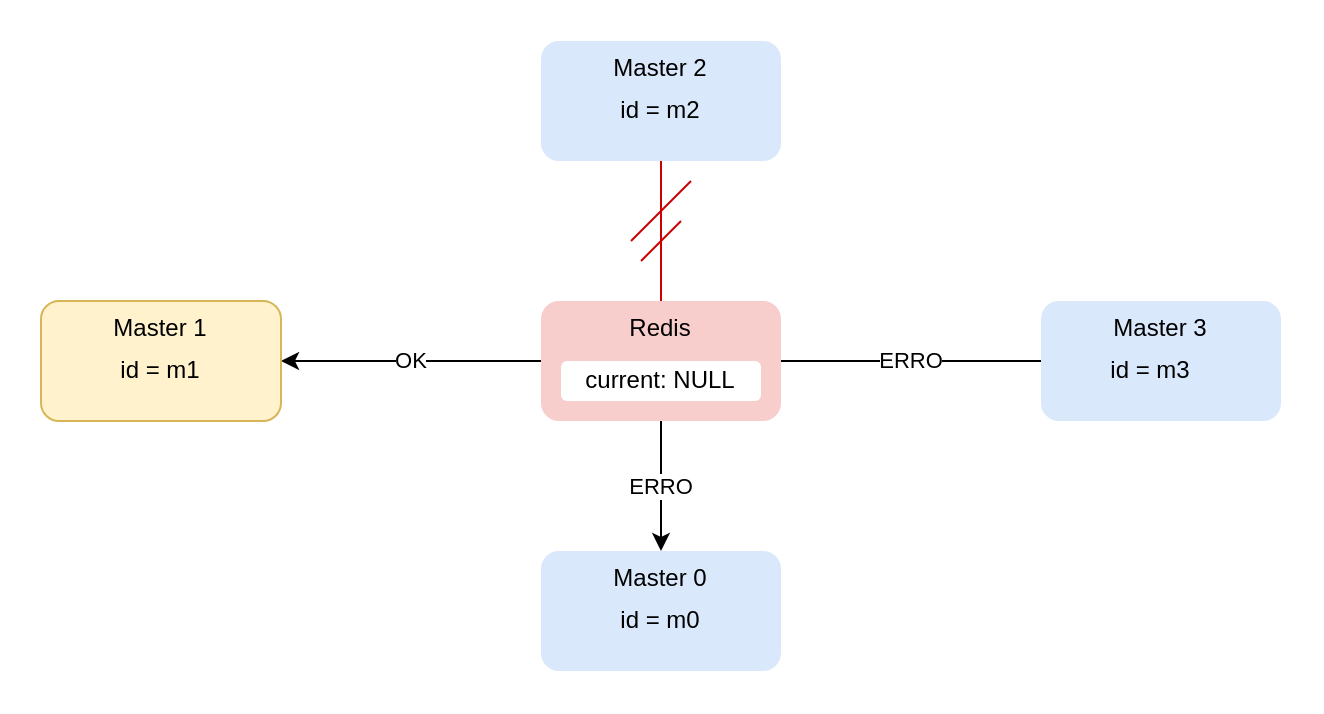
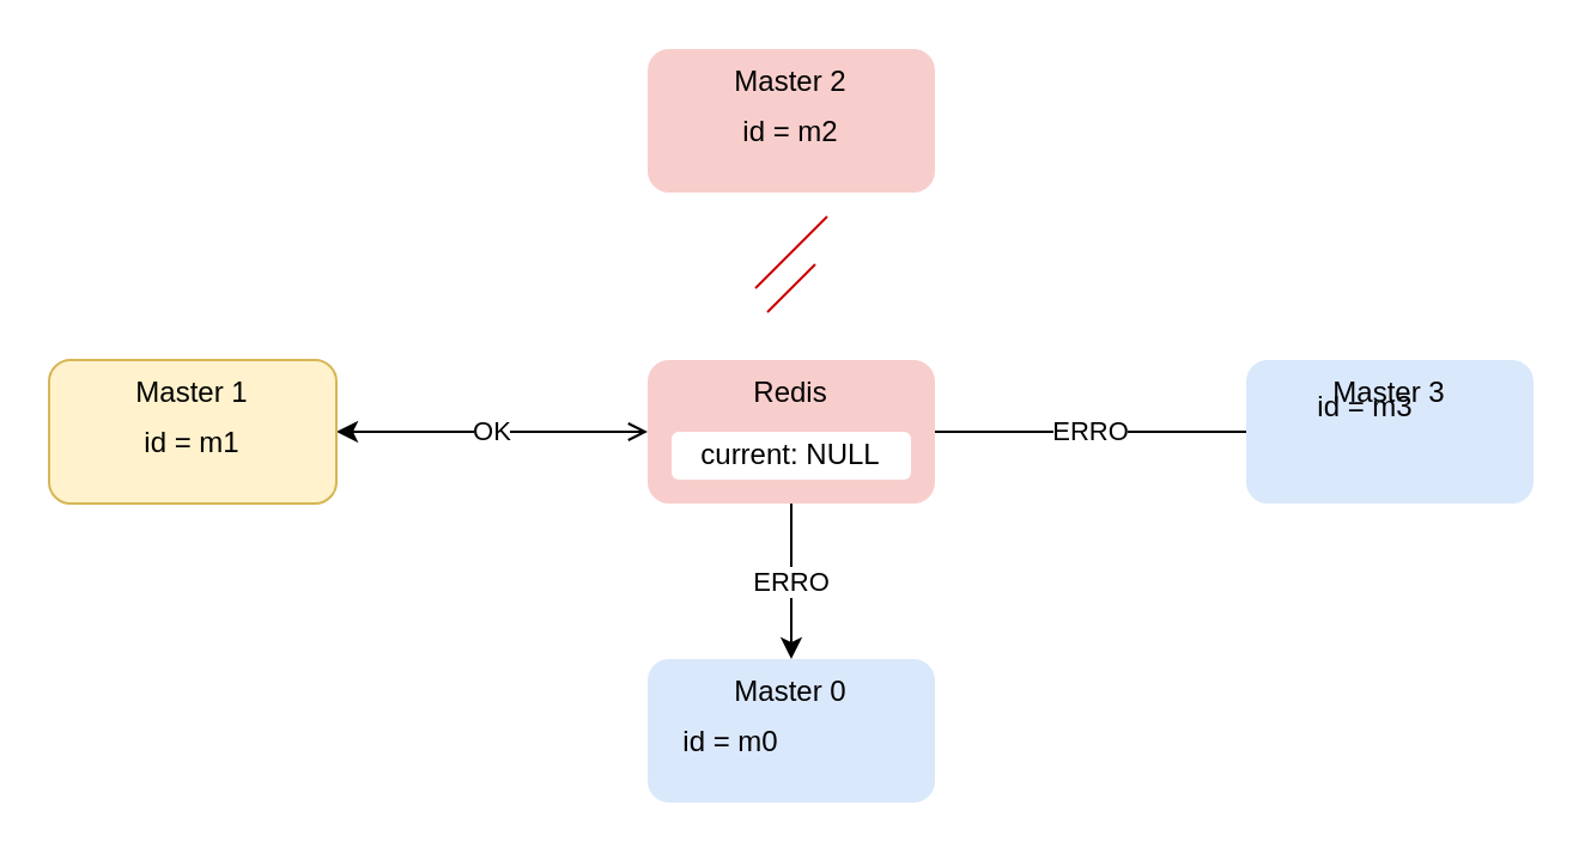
- <mxCell id="9" value="Master 2" style="rounded=1;whiteSpace=wrap;html=1;fillColor=#dae8fc;strokeColor=none;verticalAlign=top;" vertex="1" parent="1"><mxGeometry x="270" y="20" width="120" height="60" as="geometry" /></mxCell>
+ <mxCell id="9" value="Master 2" style="rounded=1;whiteSpace=wrap;html=1;fillColor=#f8cecc;strokeColor=none;verticalAlign=top;" vertex="1" parent="1"><mxGeometry x="270" y="20" width="120" height="60" as="geometry" /></mxCell>
- <mxCell id="8" style="edgeStyle=none;rounded=0;orthogonalLoop=1;jettySize=auto;html=1;exitX=0.5;exitY=1;exitDx=0;exitDy=0;entryX=0.5;entryY=0;entryDx=0;entryDy=0;startArrow=none;startFill=0;endArrow=none;endFill=0;strokeColor=#CC0000;" edge="1" parent="1" source="9" target="4"><mxGeometry relative="1" as="geometry" /></mxCell>
- <mxCell id="6" value="OK" style="edgeStyle=entityRelationEdgeStyle;rounded=0;orthogonalLoop=1;jettySize=auto;html=1;exitX=1;exitY=0.5;exitDx=0;exitDy=0;entryX=0;entryY=0.5;entryDx=0;entryDy=0;startArrow=classic;startFill=1;endArrow=none;endFill=0;" edge="1" parent="1" source="7" target="4"><mxGeometry relative="1" as="geometry" /></mxCell>
+ <mxCell id="6" value="OK" style="edgeStyle=entityRelationEdgeStyle;rounded=0;orthogonalLoop=1;jettySize=auto;html=1;exitX=1;exitY=0.5;exitDx=0;exitDy=0;entryX=0;entryY=0.5;entryDx=0;entryDy=0;startArrow=classic;startFill=1;endArrow=open;endFill=0;" edge="1" parent="1" source="7" target="4"><mxGeometry relative="1" as="geometry" /></mxCell>
- <mxCell id="14" value="id = m3" style="text;html=1;strokeColor=none;fillColor=none;align=center;verticalAlign=middle;whiteSpace=wrap;rounded=0;" vertex="1" parent="1"><mxGeometry x="545" y="170" width="60" height="30" as="geometry" /></mxCell>
+ <mxCell id="14" value="id = m3" style="text;html=1;strokeColor=none;fillColor=none;align=center;verticalAlign=middle;whiteSpace=wrap;rounded=0;" vertex="1" parent="1"><mxGeometry x="540" y="155" width="60" height="30" as="geometry" /></mxCell>
- <mxCell id="11" value="id = m0" style="text;html=1;strokeColor=none;fillColor=none;align=center;verticalAlign=middle;whiteSpace=wrap;rounded=0;" vertex="1" parent="1"><mxGeometry x="300" y="295" width="60" height="30" as="geometry" /></mxCell>
+ <mxCell id="11" value="id = m0" style="text;html=1;strokeColor=none;fillColor=none;align=center;verticalAlign=middle;whiteSpace=wrap;rounded=0;" vertex="1" parent="1"><mxGeometry x="275" y="295" width="60" height="30" as="geometry" /></mxCell>
